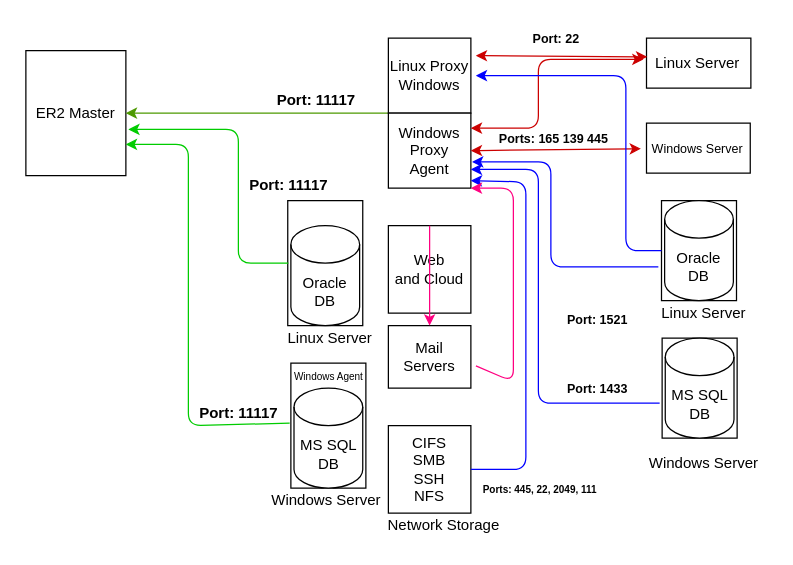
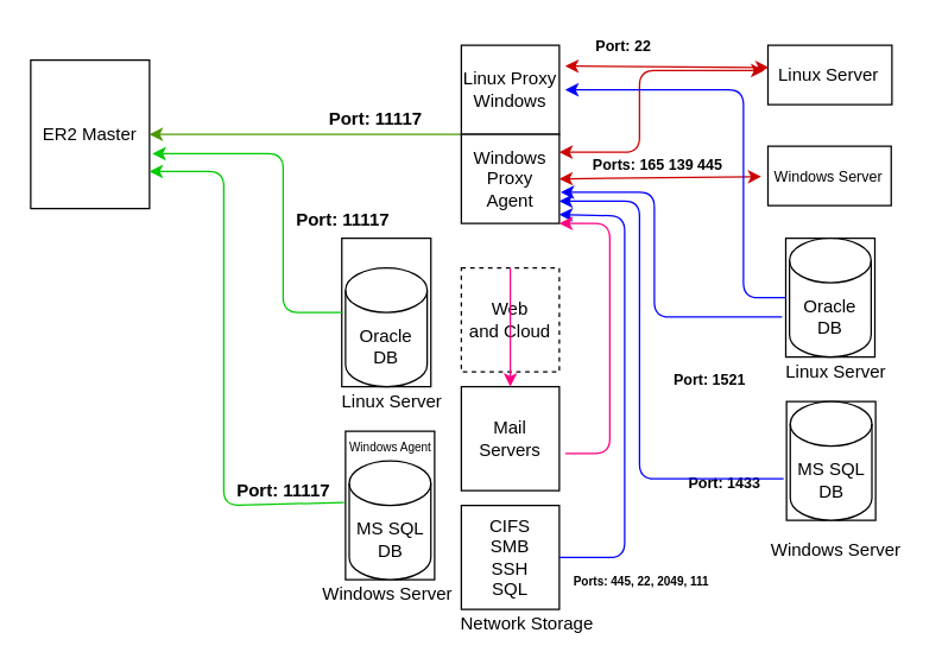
- <mxCell id="25" value="&lt;b&gt;&lt;font style=&quot;font-size: 10px&quot;&gt;Port: 22&lt;/font&gt;&lt;/b&gt;" style="text;html=1;align=center;verticalAlign=middle;resizable=0;points=[];autosize=1;" parent="1" vertex="1"><mxGeometry x="419" y="20" width="50" height="20" as="geometry" /></mxCell>
+ <mxCell id="25" value="&lt;b&gt;&lt;font style=&quot;font-size: 10px&quot;&gt;Port: 22&lt;/font&gt;&lt;/b&gt;" style="text;html=1;align=center;verticalAlign=middle;resizable=0;points=[];autosize=1;" parent="1" vertex="1"><mxGeometry x="394" y="20" width="50" height="20" as="geometry" /></mxCell>
- <mxCell id="44" value="Web&lt;br&gt;and Cloud" style="rounded=0;whiteSpace=wrap;html=1;" vertex="1" parent="1"><mxGeometry x="310" y="180" width="66" height="70" as="geometry" /></mxCell>
+ <mxCell id="44" value="Web&lt;br&gt;and Cloud" style="rounded=0;whiteSpace=wrap;html=1;dashed=1;" vertex="1" parent="1"><mxGeometry x="310" y="180" width="66" height="70" as="geometry" /></mxCell>
- <mxCell id="45" value="Mail Servers" style="rounded=0;whiteSpace=wrap;html=1;" vertex="1" parent="1"><mxGeometry x="310" y="260" width="66" height="50" as="geometry" /></mxCell>
+ <mxCell id="45" value="Mail Servers" style="rounded=0;whiteSpace=wrap;html=1;" vertex="1" parent="1"><mxGeometry x="310" y="260" width="66" height="70" as="geometry" /></mxCell>
- <mxCell id="34" value="&lt;b&gt;&lt;font style=&quot;font-size: 10px&quot;&gt;Port: 1433&lt;/font&gt;&lt;/b&gt;" style="text;html=1;align=center;verticalAlign=middle;resizable=0;points=[];autosize=1;" parent="1" vertex="1"><mxGeometry x="447" y="300" width="60" height="20" as="geometry" /></mxCell>
+ <mxCell id="34" value="&lt;b&gt;&lt;font style=&quot;font-size: 10px&quot;&gt;Port: 1433&lt;/font&gt;&lt;/b&gt;" style="text;html=1;align=center;verticalAlign=middle;resizable=0;points=[];autosize=1;" parent="1" vertex="1"><mxGeometry x="457" y="315" width="60" height="20" as="geometry" /></mxCell>
- <mxCell id="40" value="CIFS&lt;br&gt;SMB&lt;br&gt;SSH&lt;br&gt;NFS" style="rounded=0;whiteSpace=wrap;html=1;" vertex="1" parent="1"><mxGeometry x="310" y="340" width="66" height="70" as="geometry" /></mxCell>
+ <mxCell id="40" value="CIFS&lt;br&gt;SMB&lt;br&gt;SSH&lt;br&gt;SQL" style="rounded=0;whiteSpace=wrap;html=1;" vertex="1" parent="1"><mxGeometry x="310" y="340" width="66" height="70" as="geometry" /></mxCell>
